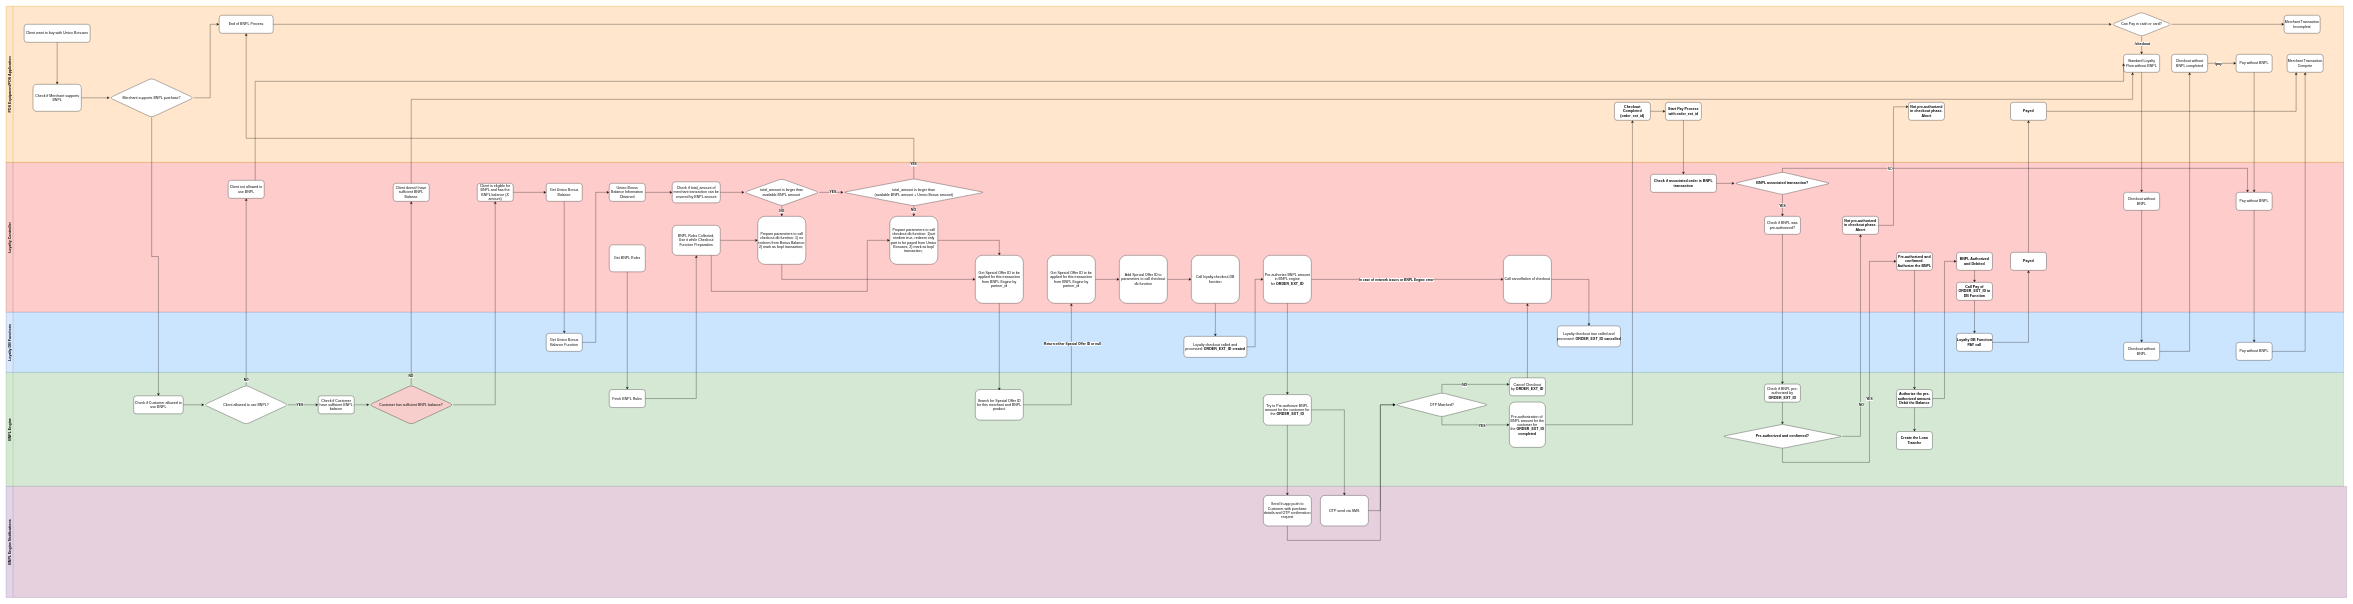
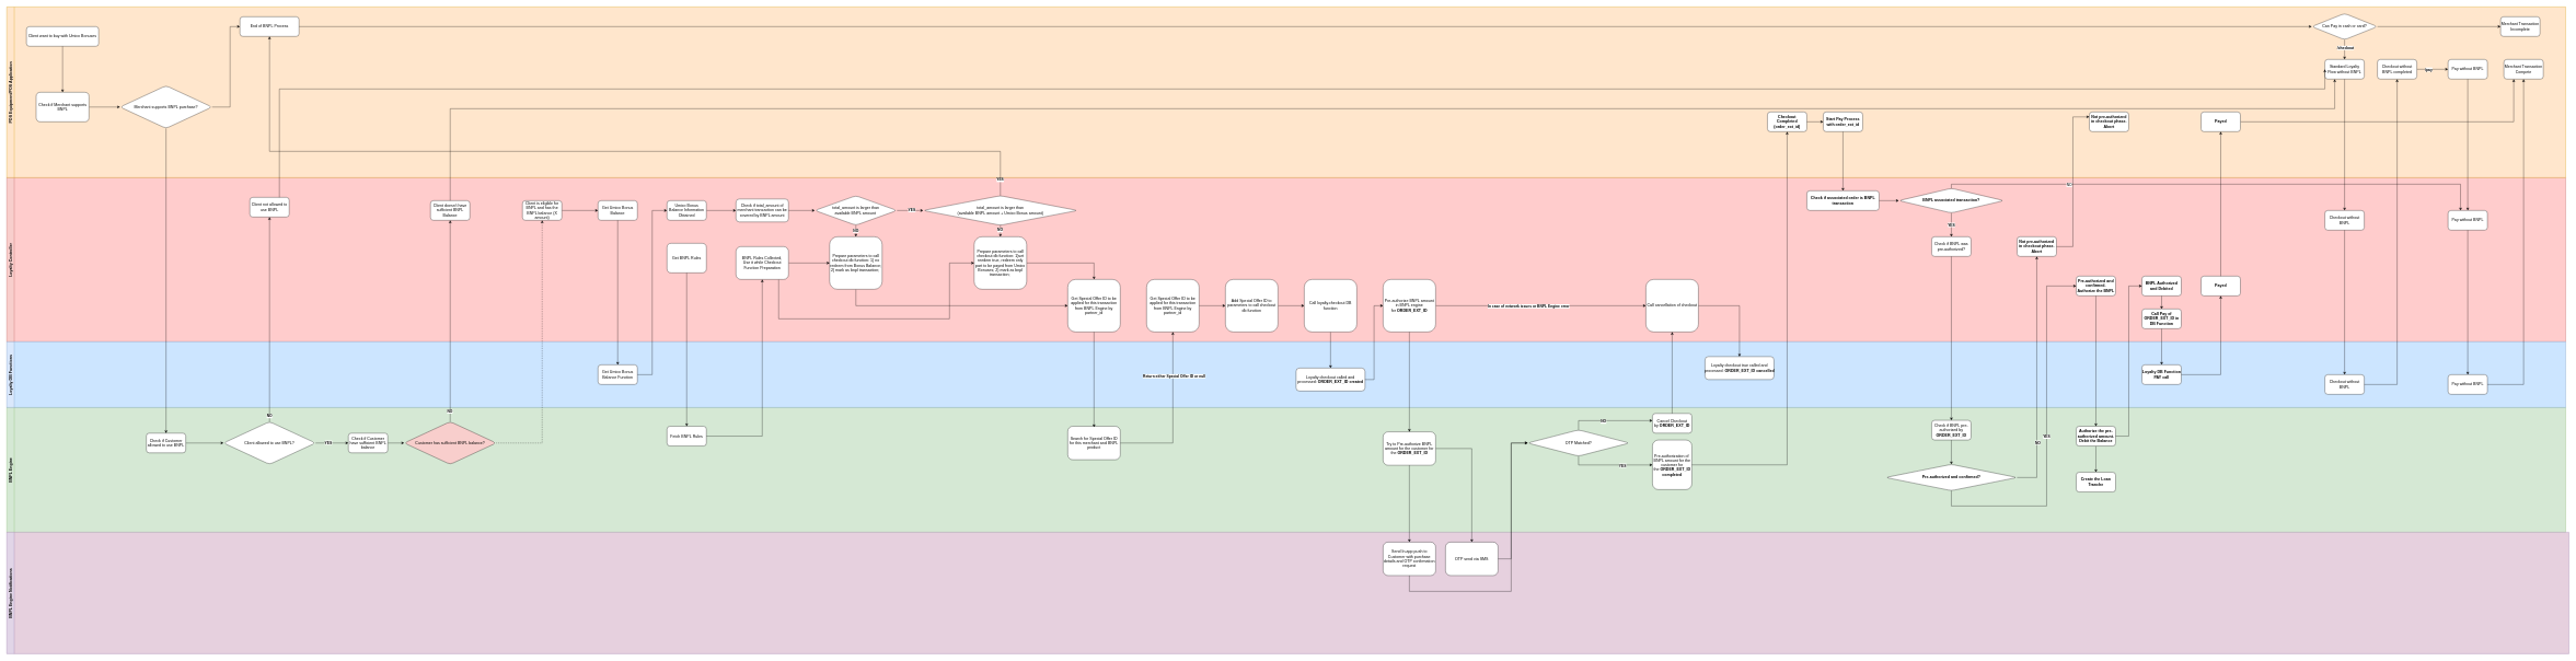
- <mxCell id="66" value="Get BNPL Rules" style="whiteSpace=wrap;html=1;rounded=1;" parent="28" vertex="1"><mxGeometry x="2010" y="275" width="120" height="90" as="geometry" /></mxCell>
+ <mxCell id="66" value="Get BNPL Rules" style="whiteSpace=wrap;html=1;rounded=1;" parent="28" vertex="1"><mxGeometry x="2010" y="200" width="120" height="90" as="geometry" /></mxCell>
- <mxCell id="114" style="edgeStyle=orthogonalEdgeStyle;rounded=0;orthogonalLoop=1;jettySize=auto;html=1;entryX=0.5;entryY=1;entryDx=0;entryDy=0;" parent="1" source="10" target="32" edge="1"><mxGeometry relative="1" as="geometry" /></mxCell>
+ <mxCell id="114" style="edgeStyle=orthogonalEdgeStyle;rounded=0;orthogonalLoop=1;jettySize=auto;html=1;entryX=0.5;entryY=1;entryDx=0;entryDy=0;dashed=1;" parent="1" source="10" target="32" edge="1"><mxGeometry relative="1" as="geometry" /></mxCell>
- <mxCell id="4" value="Check if Customer allowed to use BNPL" style="whiteSpace=wrap;html=1;rounded=1;" parent="2" vertex="1"><mxGeometry x="425" y="78.18" width="165" height="60" as="geometry" /></mxCell>
+ <mxCell id="4" value="Check if Customer allowed to use BNPL" style="whiteSpace=wrap;html=1;rounded=1;" parent="2" vertex="1"><mxGeometry x="425" y="78.18" width="120" height="60" as="geometry" /></mxCell>
